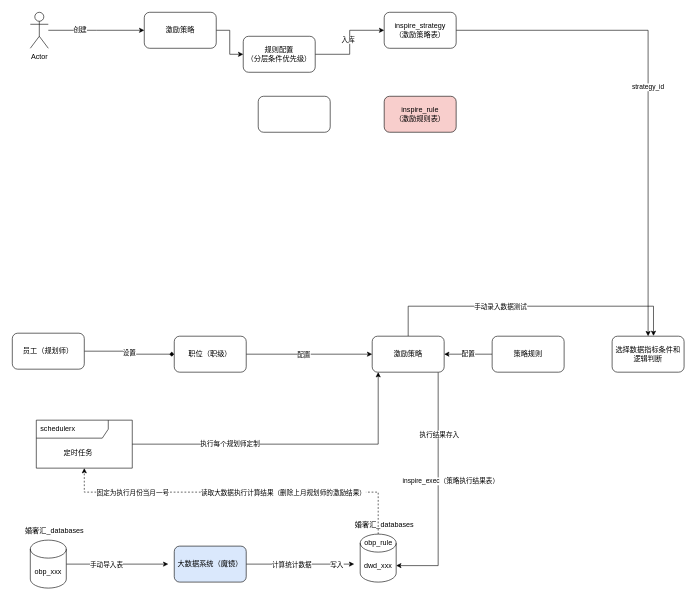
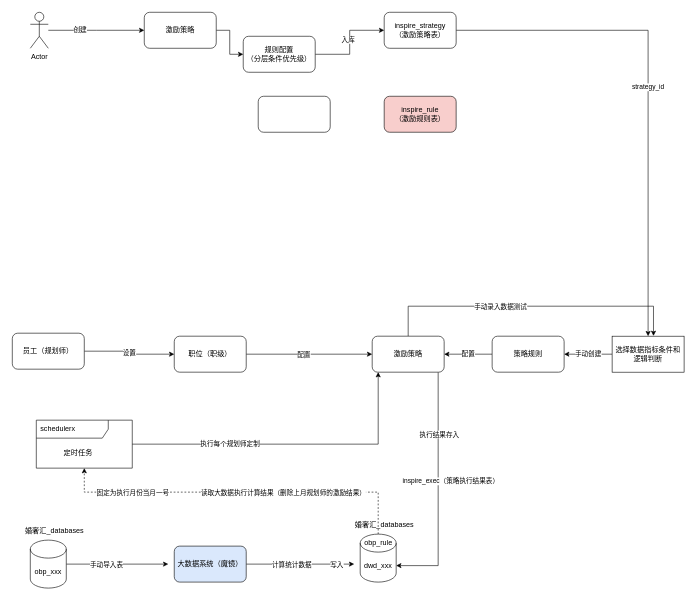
- <mxCell id="27" value="设置" style="edgeStyle=orthogonalEdgeStyle;rounded=0;orthogonalLoop=1;jettySize=auto;html=1;entryX=0;entryY=0.5;entryDx=0;entryDy=0;endArrow=diamond;" edge="1" parent="1" source="28" target="31"><mxGeometry relative="1" as="geometry"><mxPoint x="270" y="590" as="targetPoint" /></mxGeometry></mxCell>
+ <mxCell id="27" value="设置" style="edgeStyle=orthogonalEdgeStyle;rounded=0;orthogonalLoop=1;jettySize=auto;html=1;entryX=0;entryY=0.5;entryDx=0;entryDy=0;" edge="1" parent="1" source="28" target="31"><mxGeometry relative="1" as="geometry"><mxPoint x="270" y="590" as="targetPoint" /></mxGeometry></mxCell>
+ <mxCell id="40" value="手动创建" style="edgeStyle=orthogonalEdgeStyle;rounded=0;orthogonalLoop=1;jettySize=auto;html=1;entryX=1;entryY=0.5;entryDx=0;entryDy=0;" edge="1" parent="1" source="41" target="39"><mxGeometry relative="1" as="geometry" /></mxCell>
- <mxCell id="41" value="选择数据指标条件和逻辑判断" style="whiteSpace=wrap;html=1;fillColor=rgb(255, 255, 255);rounded=1;" vertex="1" parent="1"><mxGeometry x="1020" y="560" width="120" height="60" as="geometry" /></mxCell>
+ <mxCell id="41" value="选择数据指标条件和逻辑判断" style="whiteSpace=wrap;html=1;fillColor=rgb(255, 255, 255);rounded=0;" vertex="1" parent="1"><mxGeometry x="1020" y="560" width="120" height="60" as="geometry" /></mxCell>
